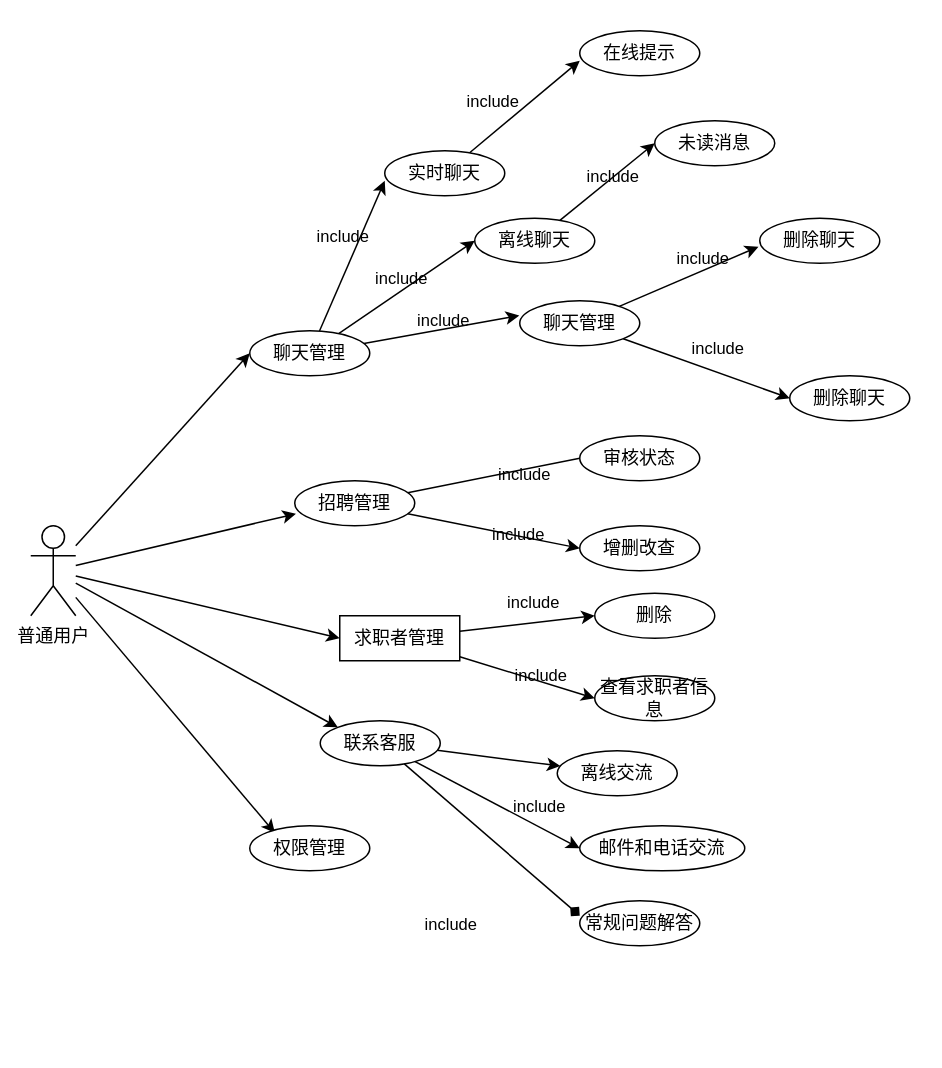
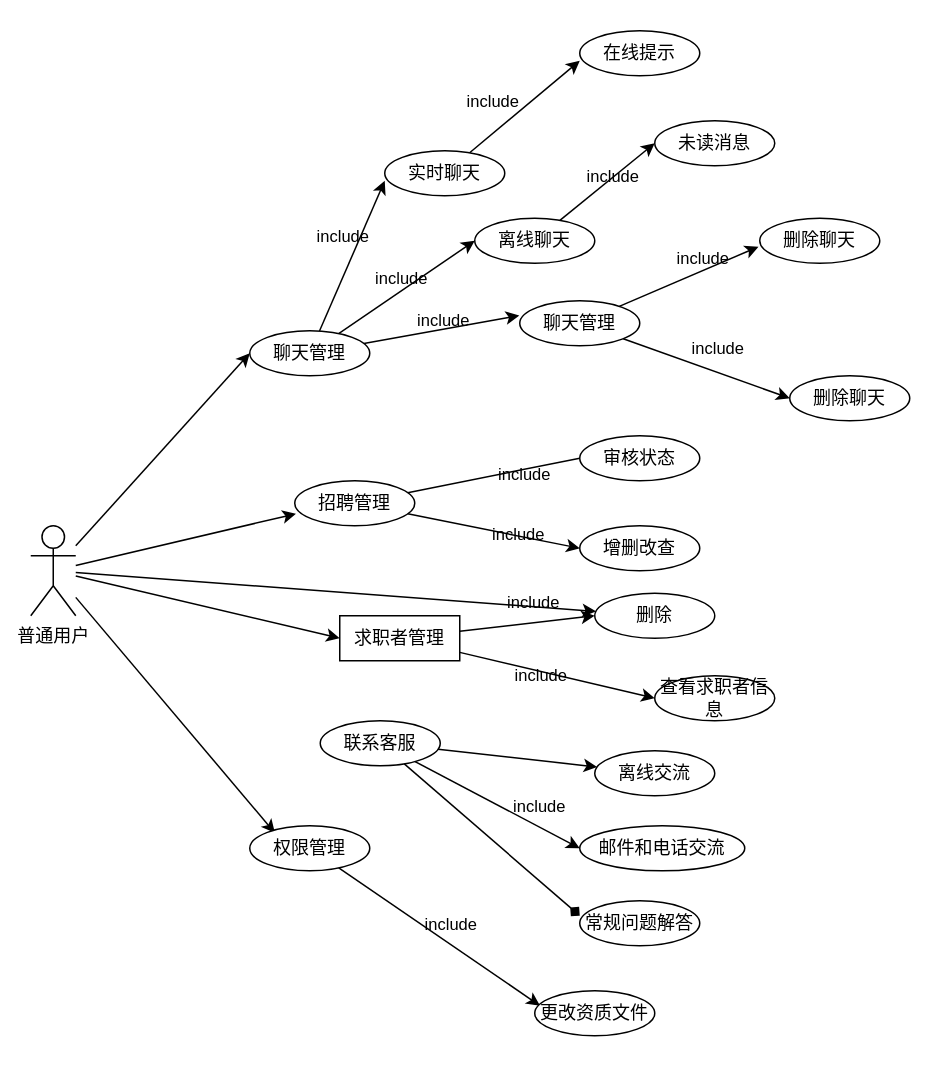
- <mxCell id="5" style="edgeStyle=none;html=1;entryX=0;entryY=0;entryDx=0;entryDy=0;" parent="1" source="7" target="18" edge="1"><mxGeometry relative="1" as="geometry" /></mxCell>
+ <mxCell id="5" style="edgeStyle=none;html=1;" parent="1" source="7" target="37" edge="1"><mxGeometry relative="1" as="geometry" /></mxCell>
- <mxCell id="38" value="查看求职者信息" style="ellipse;whiteSpace=wrap;html=1;labelBackgroundColor=none;" parent="1" vertex="1"><mxGeometry x="396" y="450" width="80" height="30" as="geometry" /></mxCell>
+ <mxCell id="38" value="查看求职者信息" style="ellipse;whiteSpace=wrap;html=1;labelBackgroundColor=none;" parent="1" vertex="1"><mxGeometry x="436" y="450" width="80" height="30" as="geometry" /></mxCell>
- <mxCell id="41" value="离线交流" style="ellipse;whiteSpace=wrap;html=1;labelBackgroundColor=none;" parent="1" vertex="1"><mxGeometry x="371" y="500" width="80" height="30" as="geometry" /></mxCell>
+ <mxCell id="41" value="离线交流" style="ellipse;whiteSpace=wrap;html=1;labelBackgroundColor=none;" parent="1" vertex="1"><mxGeometry x="396" y="500" width="80" height="30" as="geometry" /></mxCell>
+ <mxCell id="19" style="edgeStyle=none;html=1;entryX=0.044;entryY=0.332;entryDx=0;entryDy=0;entryPerimeter=0;" parent="1" source="20" target="44" edge="1"><mxGeometry relative="1" as="geometry" /></mxCell>
+ <mxCell id="44" value="更改资质文件" style="ellipse;whiteSpace=wrap;html=1;labelBackgroundColor=none;" parent="1" vertex="1"><mxGeometry x="356" y="660" width="80" height="30" as="geometry" /></mxCell>
